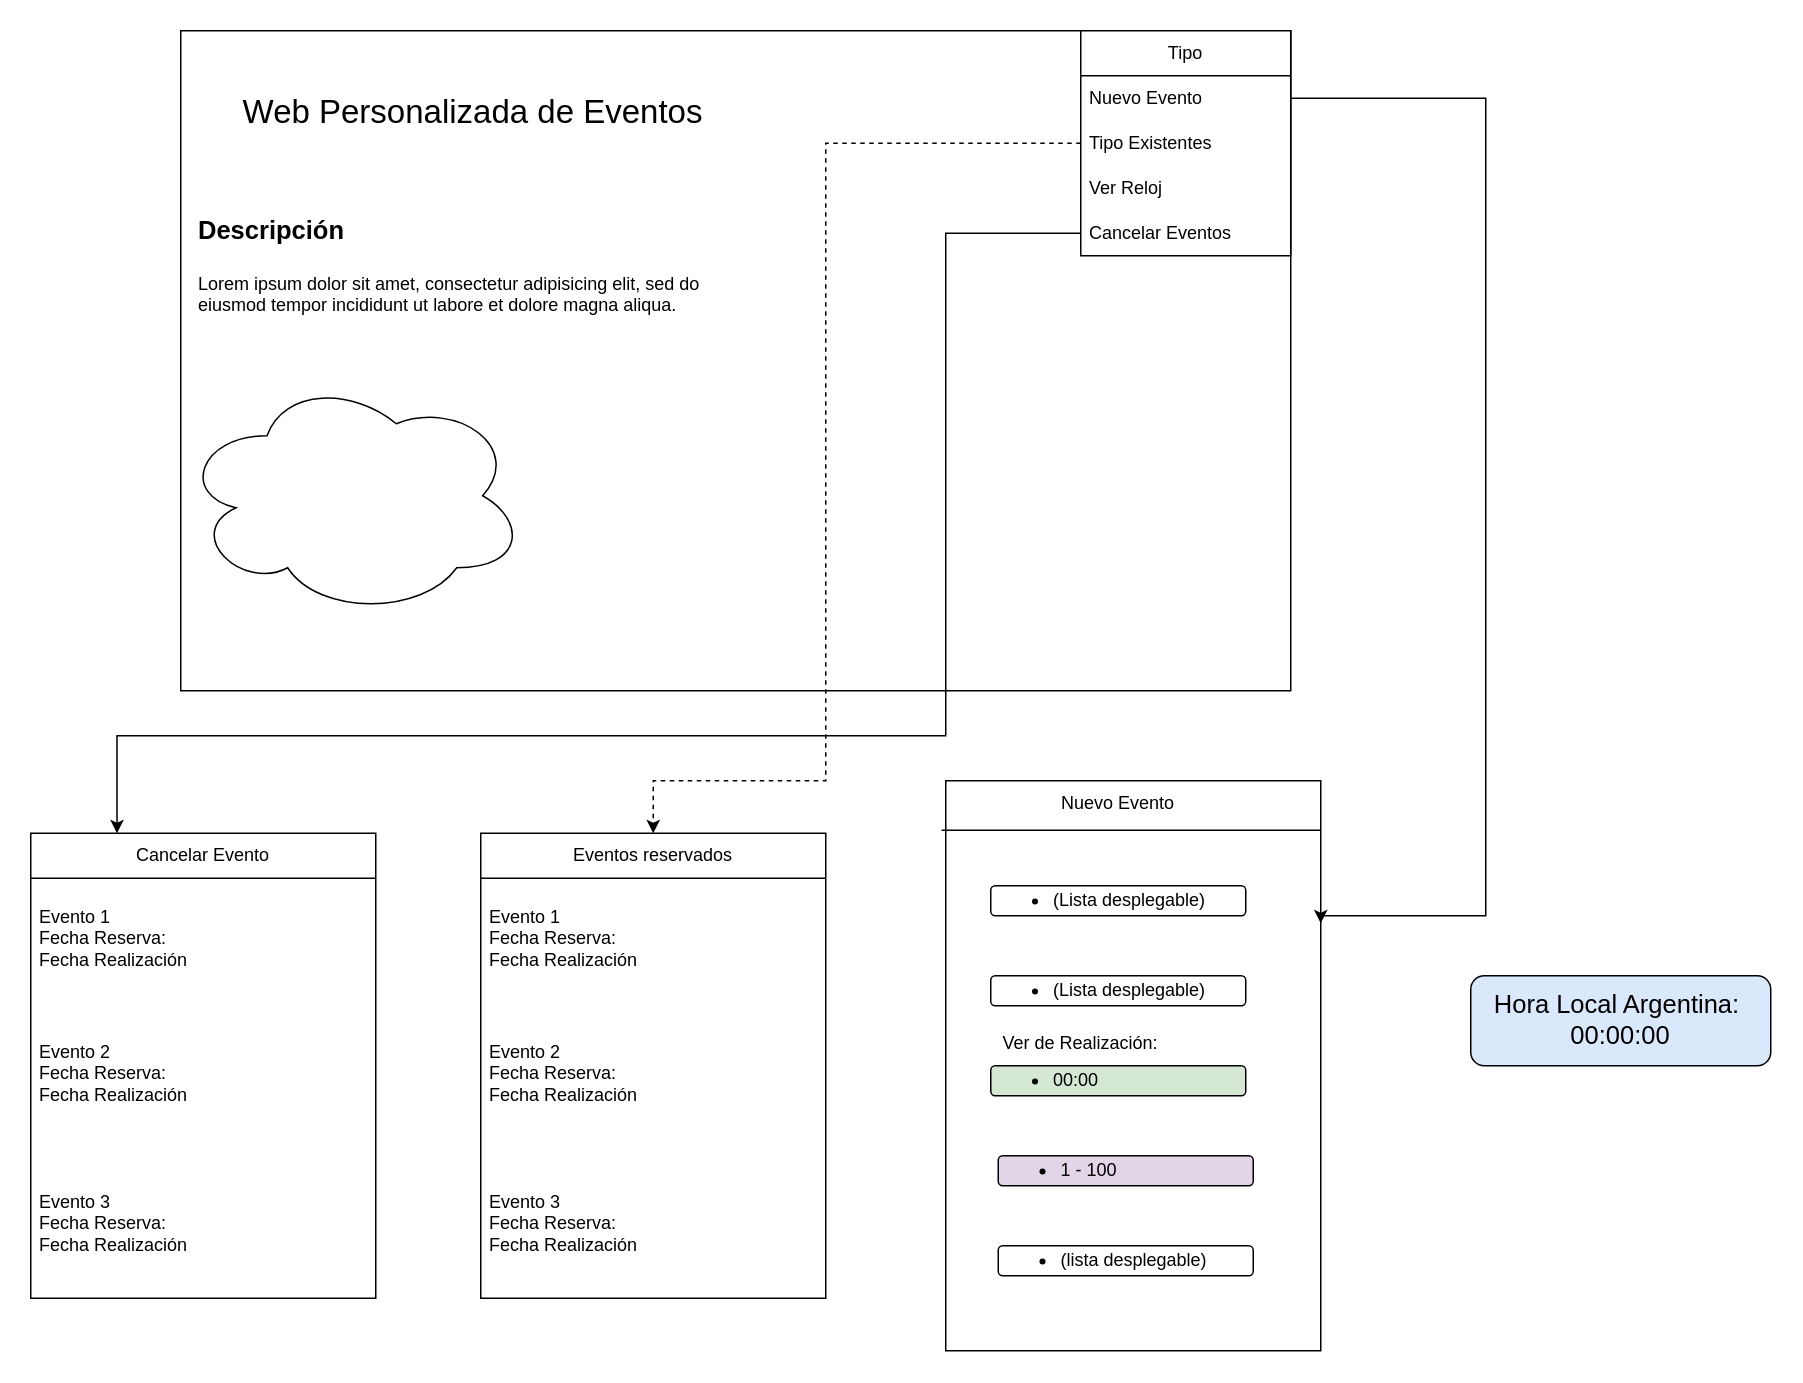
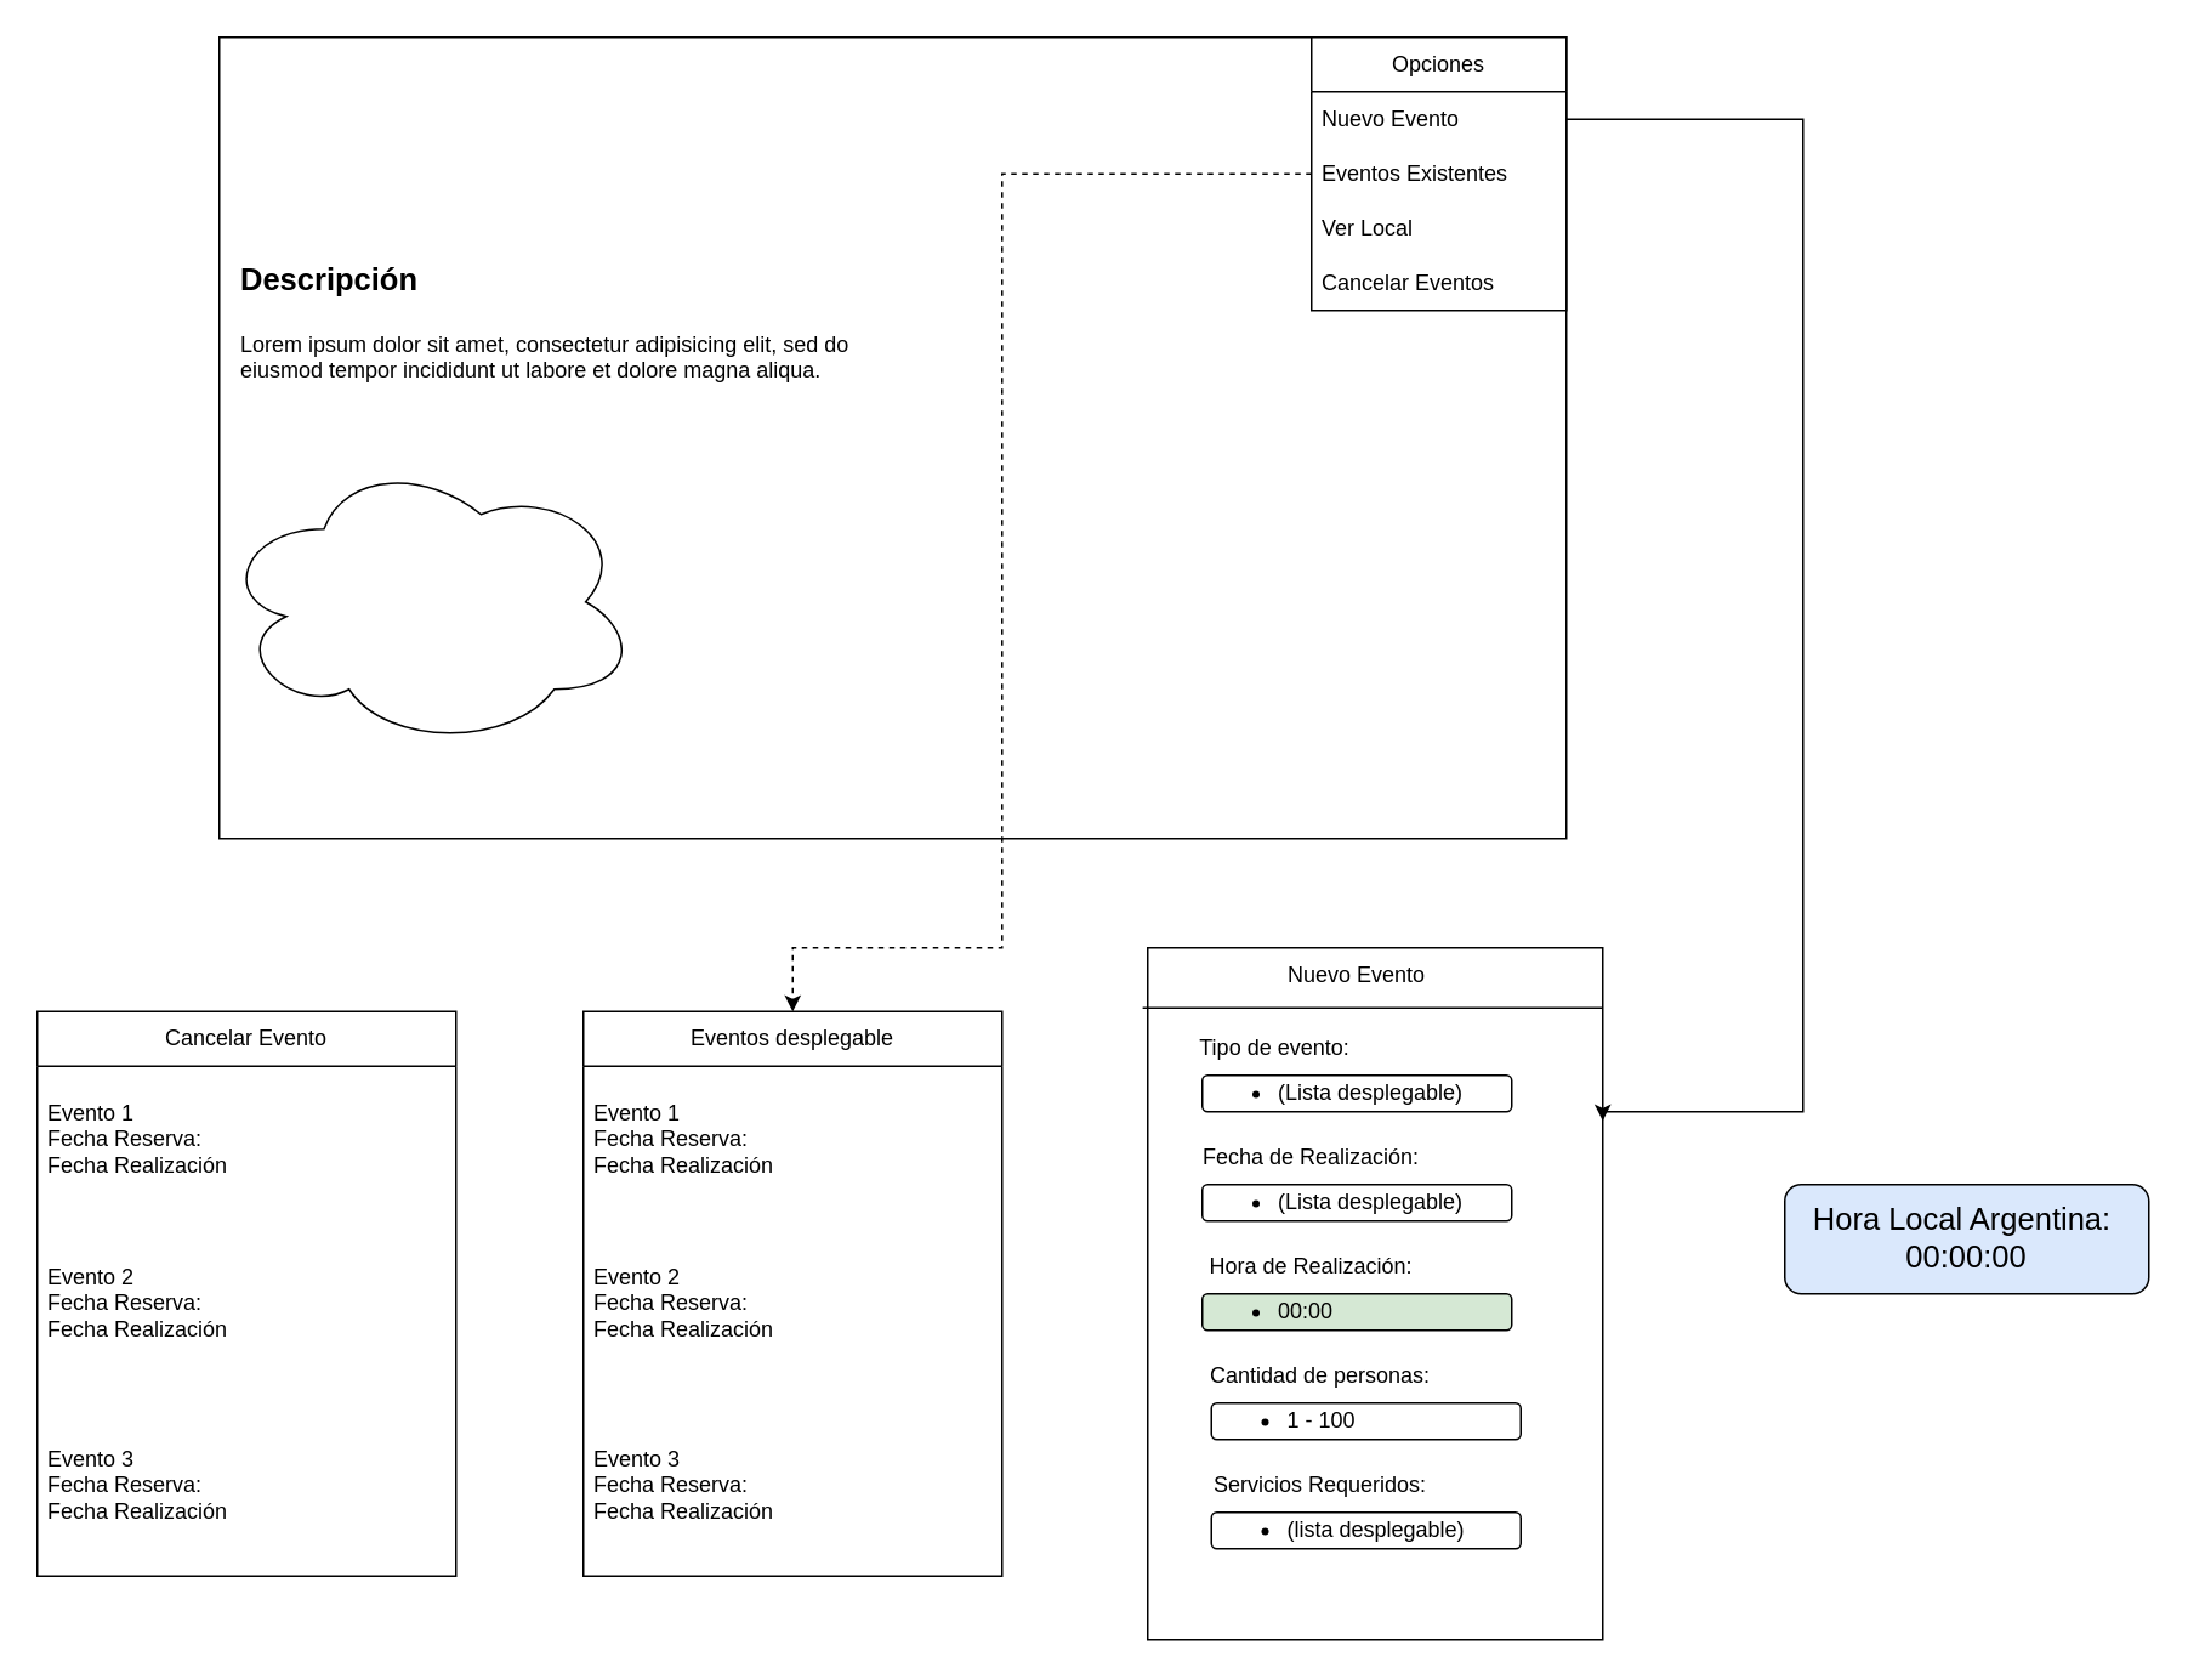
- <mxCell id="4" value="Tipo" style="swimlane;fontStyle=0;childLayout=stackLayout;horizontal=1;startSize=30;horizontalStack=0;resizeParent=1;resizeParentMax=0;resizeLast=0;collapsible=1;marginBottom=0;whiteSpace=wrap;html=1;" parent="1" vertex="1"><mxGeometry x="720" y="20" width="140" height="150" as="geometry" /></mxCell>
+ <mxCell id="4" value="Opciones" style="swimlane;fontStyle=0;childLayout=stackLayout;horizontal=1;startSize=30;horizontalStack=0;resizeParent=1;resizeParentMax=0;resizeLast=0;collapsible=1;marginBottom=0;whiteSpace=wrap;html=1;" parent="1" vertex="1"><mxGeometry x="720" y="20" width="140" height="150" as="geometry" /></mxCell>
- <mxCell id="3" value="&lt;font style=&quot;font-size: 22px;&quot;&gt;Web Personalizada de Eventos&lt;/font&gt;" style="text;html=1;align=center;verticalAlign=middle;whiteSpace=wrap;rounded=0;" parent="1" vertex="1"><mxGeometry x="120" y="20" width="390" height="110" as="geometry" /></mxCell>
- <mxCell id="6" value="Tipo Existentes" style="text;strokeColor=none;fillColor=none;align=left;verticalAlign=middle;spacingLeft=4;spacingRight=4;overflow=hidden;points=[[0,0.5],[1,0.5]];portConstraint=eastwest;rotatable=0;whiteSpace=wrap;html=1;" parent="4" vertex="1"><mxGeometry y="60" width="140" height="30" as="geometry" /></mxCell>
+ <mxCell id="6" value="Eventos Existentes" style="text;strokeColor=none;fillColor=none;align=left;verticalAlign=middle;spacingLeft=4;spacingRight=4;overflow=hidden;points=[[0,0.5],[1,0.5]];portConstraint=eastwest;rotatable=0;whiteSpace=wrap;html=1;" parent="4" vertex="1"><mxGeometry y="60" width="140" height="30" as="geometry" /></mxCell>
- <mxCell id="7" value="Ver Reloj" style="text;strokeColor=none;fillColor=none;align=left;verticalAlign=middle;spacingLeft=4;spacingRight=4;overflow=hidden;points=[[0,0.5],[1,0.5]];portConstraint=eastwest;rotatable=0;whiteSpace=wrap;html=1;" parent="4" vertex="1"><mxGeometry y="90" width="140" height="30" as="geometry" /></mxCell>
+ <mxCell id="7" value="Ver Local" style="text;strokeColor=none;fillColor=none;align=left;verticalAlign=middle;spacingLeft=4;spacingRight=4;overflow=hidden;points=[[0,0.5],[1,0.5]];portConstraint=eastwest;rotatable=0;whiteSpace=wrap;html=1;" parent="4" vertex="1"><mxGeometry y="90" width="140" height="30" as="geometry" /></mxCell>
- <mxCell id="35" style="edgeStyle=orthogonalEdgeStyle;rounded=0;orthogonalLoop=1;jettySize=auto;html=1;exitX=0;exitY=0.5;exitDx=0;exitDy=0;entryX=0.25;entryY=0;entryDx=0;entryDy=0;" parent="1" source="8" target="31" edge="1"><mxGeometry relative="1" as="geometry"><Array as="points"><mxPoint x="630" y="155" /><mxPoint x="630" y="490" /><mxPoint x="78" y="490" /></Array></mxGeometry></mxCell>
- <mxCell id="23" value="Eventos reservados" style="swimlane;fontStyle=0;childLayout=stackLayout;horizontal=1;startSize=30;horizontalStack=0;resizeParent=1;resizeParentMax=0;resizeLast=0;collapsible=1;marginBottom=0;whiteSpace=wrap;html=1;" parent="1" vertex="1"><mxGeometry x="320" y="555" width="230" height="310" as="geometry" /></mxCell>
+ <mxCell id="23" value="Eventos desplegable" style="swimlane;fontStyle=0;childLayout=stackLayout;horizontal=1;startSize=30;horizontalStack=0;resizeParent=1;resizeParentMax=0;resizeLast=0;collapsible=1;marginBottom=0;whiteSpace=wrap;html=1;" parent="1" vertex="1"><mxGeometry x="320" y="555" width="230" height="310" as="geometry" /></mxCell>
+ <mxCell id="11" value="Tipo de evento:" style="text;html=1;align=center;verticalAlign=middle;whiteSpace=wrap;rounded=0;" parent="1" vertex="1"><mxGeometry x="630" y="560" width="140" height="30" as="geometry" /></mxCell>
+ <mxCell id="13" value="Fecha de Realización:" style="text;html=1;align=center;verticalAlign=middle;whiteSpace=wrap;rounded=0;" parent="1" vertex="1"><mxGeometry x="650" y="620" width="140" height="30" as="geometry" /></mxCell>
- <mxCell id="15" value="Ver de Realización:" style="text;html=1;align=center;verticalAlign=middle;whiteSpace=wrap;rounded=0;" parent="1" vertex="1"><mxGeometry x="650" y="680" width="140" height="30" as="geometry" /></mxCell>
+ <mxCell id="15" value="Hora de Realización:" style="text;html=1;align=center;verticalAlign=middle;whiteSpace=wrap;rounded=0;" parent="1" vertex="1"><mxGeometry x="650" y="680" width="140" height="30" as="geometry" /></mxCell>
+ <mxCell id="19" value="Cantidad de personas:" style="text;html=1;align=center;verticalAlign=middle;whiteSpace=wrap;rounded=0;" parent="1" vertex="1"><mxGeometry x="655" y="740" width="140" height="30" as="geometry" /></mxCell>
- <mxCell id="20" value="&lt;ul&gt;&lt;li&gt;1 - 100&lt;/li&gt;&lt;/ul&gt;" style="rounded=1;whiteSpace=wrap;html=1;align=left;fillColor=#e1d5e7;" parent="1" vertex="1"><mxGeometry x="665" y="770" width="170" height="20" as="geometry" /></mxCell>
+ <mxCell id="20" value="&lt;ul&gt;&lt;li&gt;1 - 100&lt;/li&gt;&lt;/ul&gt;" style="rounded=1;whiteSpace=wrap;html=1;align=left;" parent="1" vertex="1"><mxGeometry x="665" y="770" width="170" height="20" as="geometry" /></mxCell>
+ <mxCell id="21" value="Servicios Requeridos:" style="text;html=1;align=center;verticalAlign=middle;whiteSpace=wrap;rounded=0;" parent="1" vertex="1"><mxGeometry x="655" y="800" width="140" height="30" as="geometry" /></mxCell>
